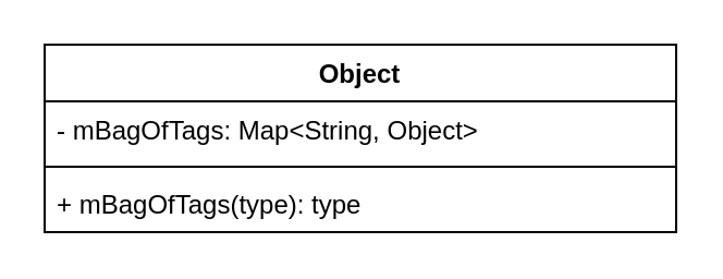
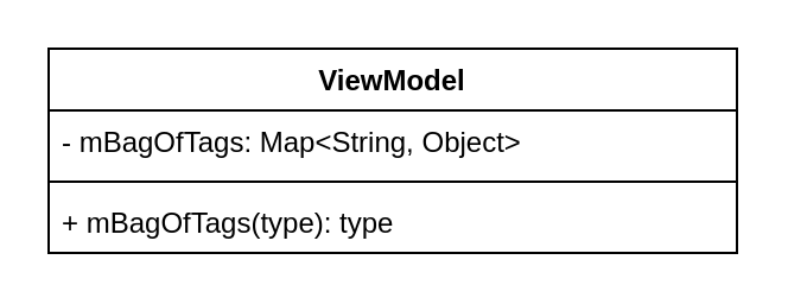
- <mxCell id="2" value="Object" style="swimlane;fontStyle=1;align=center;verticalAlign=top;childLayout=stackLayout;horizontal=1;startSize=26;horizontalStack=0;resizeParent=1;resizeParentMax=0;resizeLast=0;collapsible=1;marginBottom=0;" vertex="1" parent="1"><mxGeometry x="20" y="20" width="290" height="86" as="geometry" /></mxCell>
+ <mxCell id="2" value="ViewModel" style="swimlane;fontStyle=1;align=center;verticalAlign=top;childLayout=stackLayout;horizontal=1;startSize=26;horizontalStack=0;resizeParent=1;resizeParentMax=0;resizeLast=0;collapsible=1;marginBottom=0;" vertex="1" parent="1"><mxGeometry x="20" y="20" width="290" height="86" as="geometry" /></mxCell>
